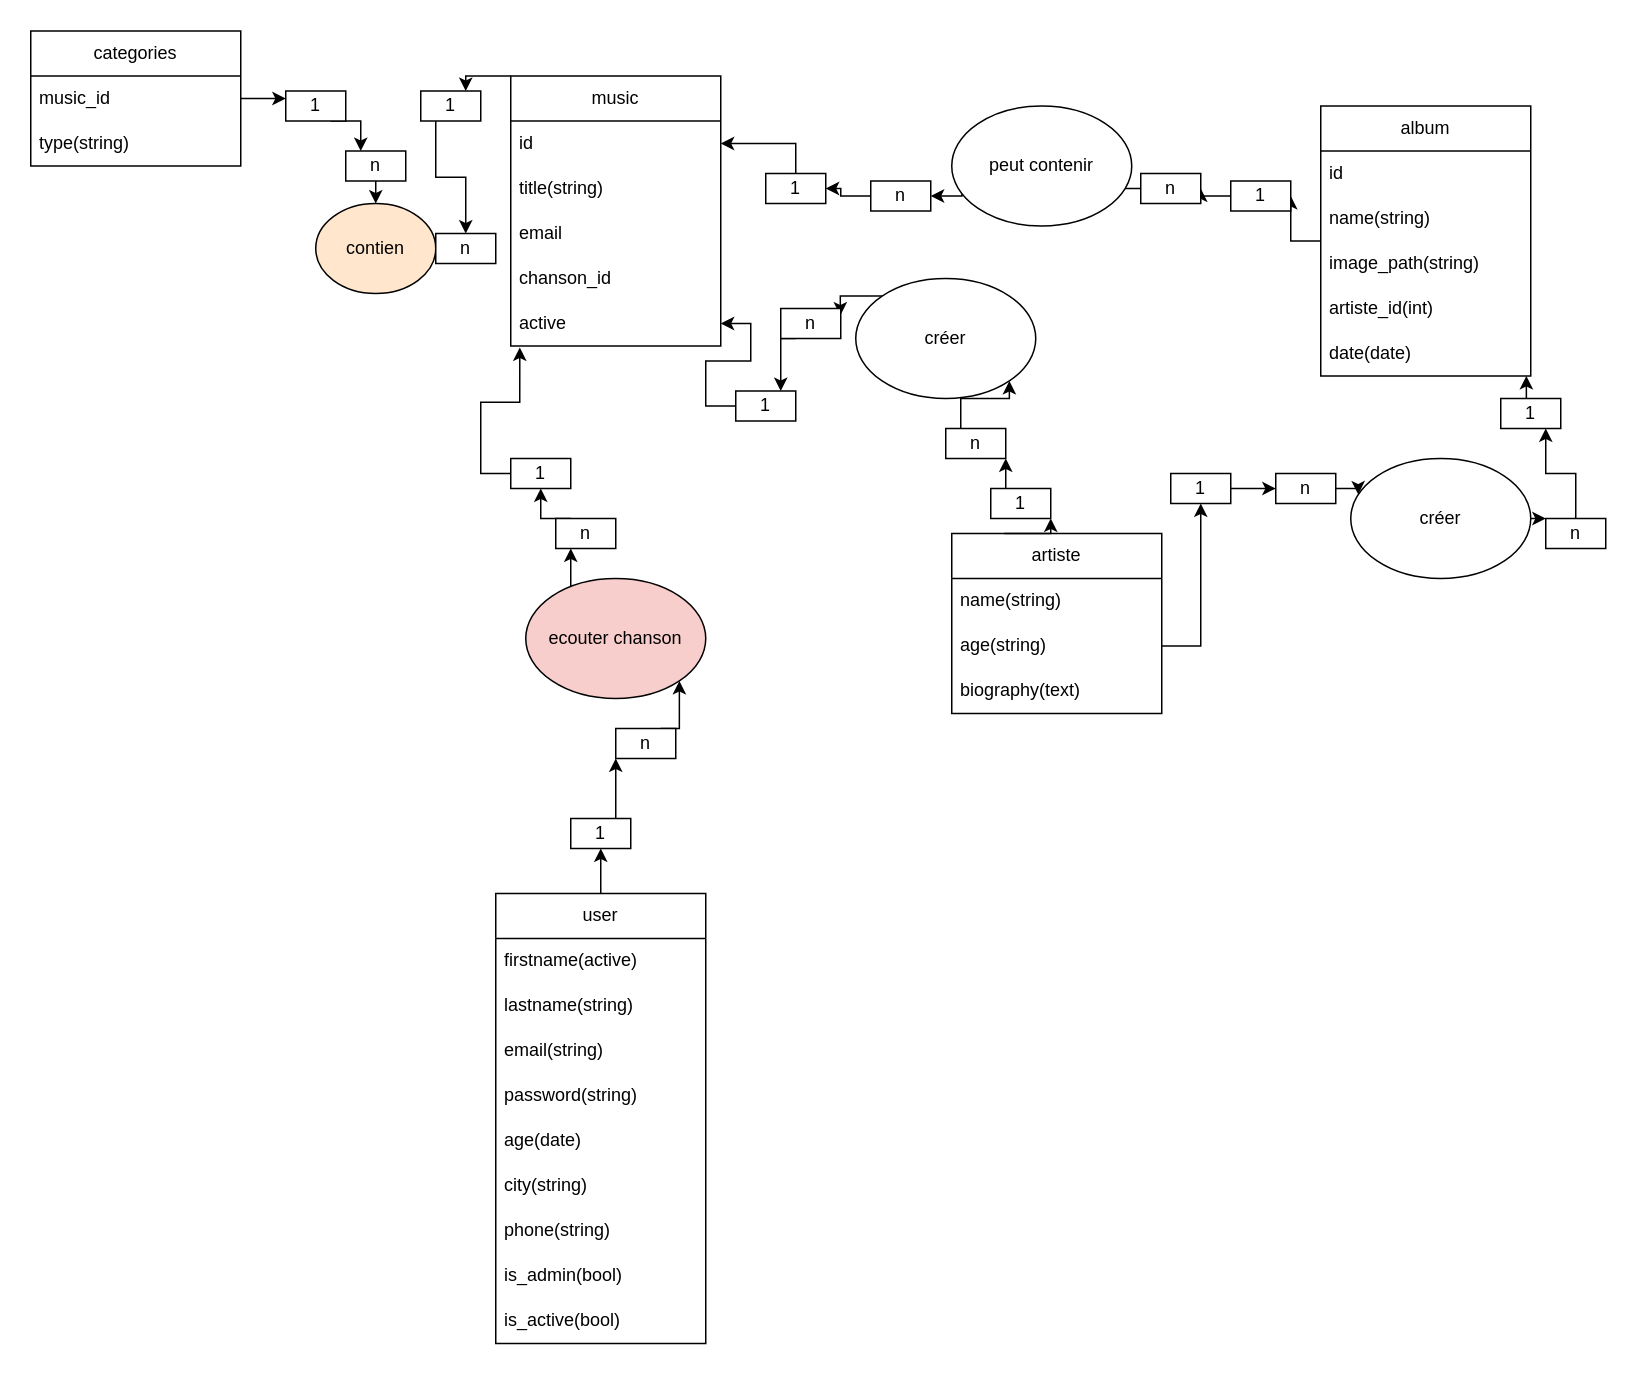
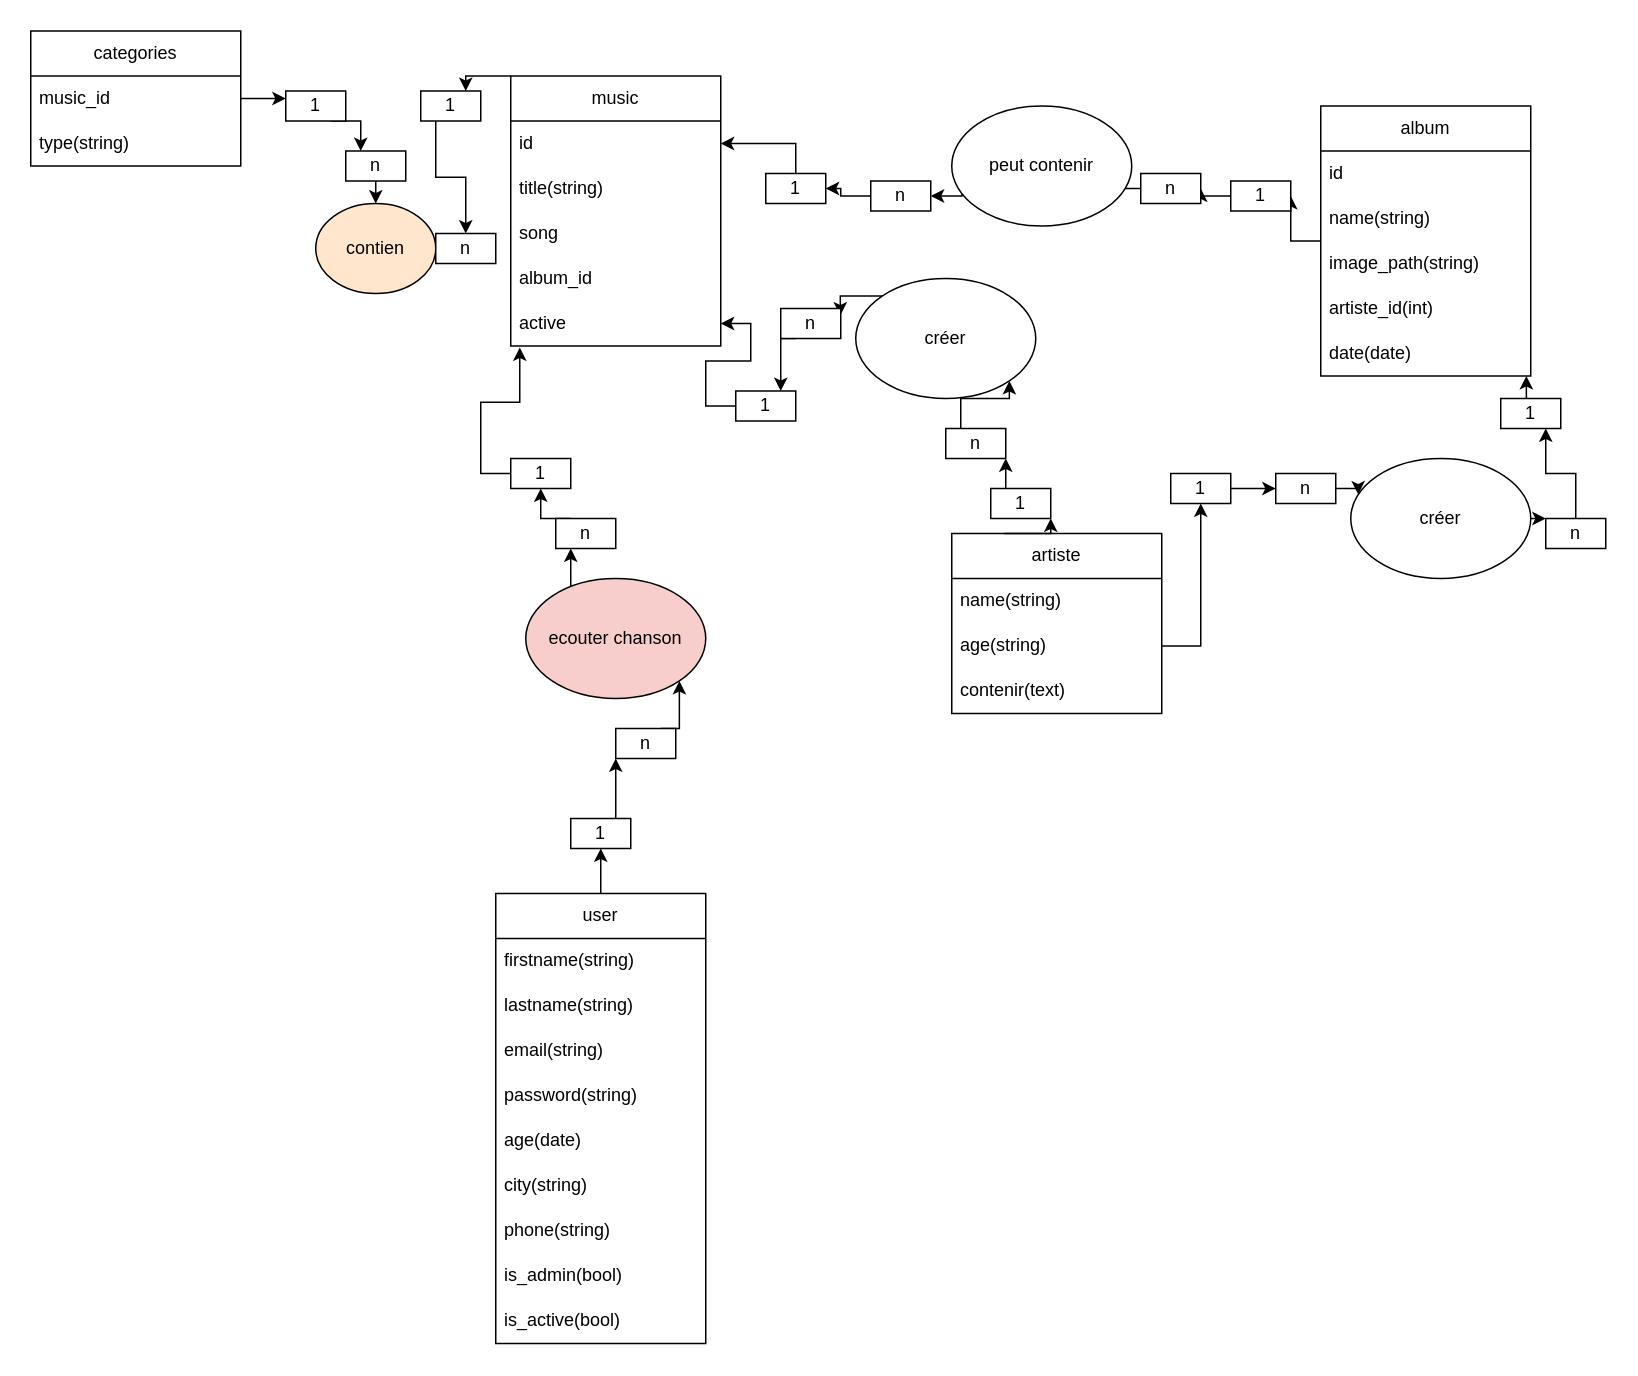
- <mxCell id="6" value="email" style="text;strokeColor=none;fillColor=none;align=left;verticalAlign=middle;spacingLeft=4;spacingRight=4;overflow=hidden;points=[[0,0.5],[1,0.5]];portConstraint=eastwest;rotatable=0;whiteSpace=wrap;html=1;" parent="3" vertex="1"><mxGeometry y="90" width="140" height="30" as="geometry" /></mxCell>
+ <mxCell id="6" value="song" style="text;strokeColor=none;fillColor=none;align=left;verticalAlign=middle;spacingLeft=4;spacingRight=4;overflow=hidden;points=[[0,0.5],[1,0.5]];portConstraint=eastwest;rotatable=0;whiteSpace=wrap;html=1;" parent="3" vertex="1"><mxGeometry y="90" width="140" height="30" as="geometry" /></mxCell>
- <mxCell id="7" value="chanson_id" style="text;strokeColor=none;fillColor=none;align=left;verticalAlign=middle;spacingLeft=4;spacingRight=4;overflow=hidden;points=[[0,0.5],[1,0.5]];portConstraint=eastwest;rotatable=0;whiteSpace=wrap;html=1;" parent="3" vertex="1"><mxGeometry y="120" width="140" height="30" as="geometry" /></mxCell>
+ <mxCell id="7" value="album_id" style="text;strokeColor=none;fillColor=none;align=left;verticalAlign=middle;spacingLeft=4;spacingRight=4;overflow=hidden;points=[[0,0.5],[1,0.5]];portConstraint=eastwest;rotatable=0;whiteSpace=wrap;html=1;" parent="3" vertex="1"><mxGeometry y="120" width="140" height="30" as="geometry" /></mxCell>
- <mxCell id="13" value="biography(text)" style="text;strokeColor=none;fillColor=none;align=left;verticalAlign=middle;spacingLeft=4;spacingRight=4;overflow=hidden;points=[[0,0.5],[1,0.5]];portConstraint=eastwest;rotatable=0;whiteSpace=wrap;html=1;" parent="10" vertex="1"><mxGeometry y="90" width="140" height="30" as="geometry" /></mxCell>
+ <mxCell id="13" value="contenir(text)" style="text;strokeColor=none;fillColor=none;align=left;verticalAlign=middle;spacingLeft=4;spacingRight=4;overflow=hidden;points=[[0,0.5],[1,0.5]];portConstraint=eastwest;rotatable=0;whiteSpace=wrap;html=1;" parent="10" vertex="1"><mxGeometry y="90" width="140" height="30" as="geometry" /></mxCell>
- <mxCell id="16" value="firstname(active)" style="text;strokeColor=none;fillColor=none;align=left;verticalAlign=middle;spacingLeft=4;spacingRight=4;overflow=hidden;points=[[0,0.5],[1,0.5]];portConstraint=eastwest;rotatable=0;whiteSpace=wrap;html=1;" parent="15" vertex="1"><mxGeometry y="30" width="140" height="30" as="geometry" /></mxCell>
+ <mxCell id="16" value="firstname(string)" style="text;strokeColor=none;fillColor=none;align=left;verticalAlign=middle;spacingLeft=4;spacingRight=4;overflow=hidden;points=[[0,0.5],[1,0.5]];portConstraint=eastwest;rotatable=0;whiteSpace=wrap;html=1;" parent="15" vertex="1"><mxGeometry y="30" width="140" height="30" as="geometry" /></mxCell>
